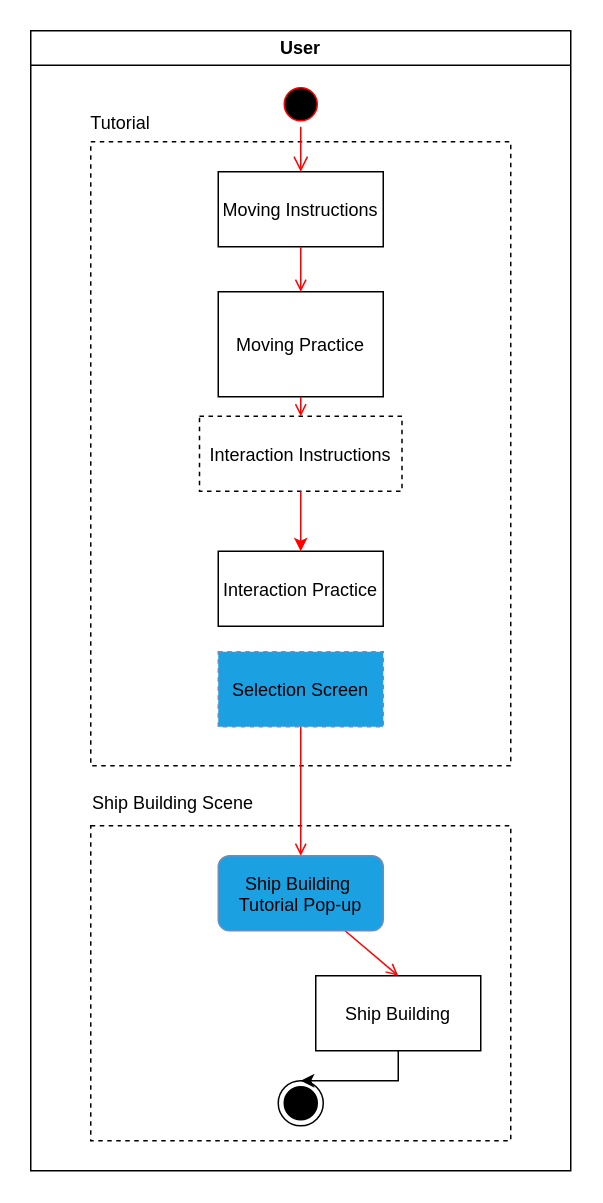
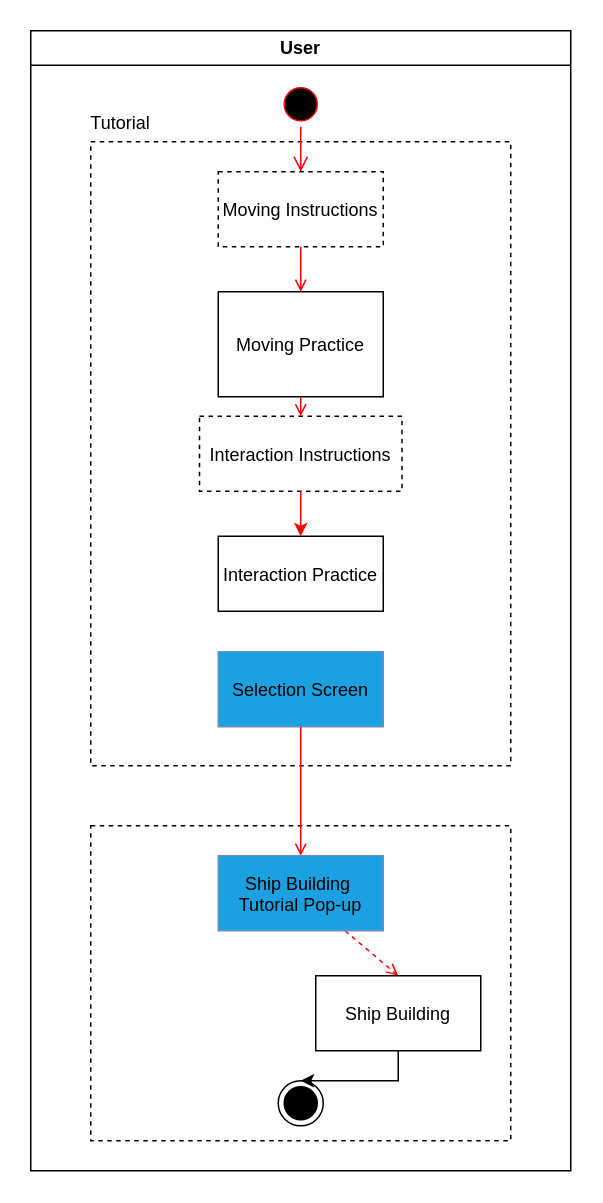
- <mxCell id="7" value="Moving Instructions" style="" parent="2" vertex="1"><mxGeometry x="125" y="94" width="110" height="50" as="geometry" /></mxCell>
+ <mxCell id="7" value="Moving Instructions" style="dashed=1;" parent="2" vertex="1"><mxGeometry x="125" y="94" width="110" height="50" as="geometry" /></mxCell>
- <mxCell id="19" value="Interaction Practice" style="" vertex="1" parent="2"><mxGeometry x="125" y="347" width="110" height="50" as="geometry" /></mxCell>
+ <mxCell id="19" value="Interaction Practice" style="" vertex="1" parent="2"><mxGeometry x="125" y="337" width="110" height="50" as="geometry" /></mxCell>
- <mxCell id="8" value="Selection Screen" style="fillColor=#1BA1E2;strokeColor=#6c8ebf;dashed=1;" parent="2" vertex="1"><mxGeometry x="125" y="414" width="110" height="50" as="geometry" /></mxCell>
+ <mxCell id="8" value="Selection Screen" style="fillColor=#1BA1E2;strokeColor=#6c8ebf;" parent="2" vertex="1"><mxGeometry x="125" y="414" width="110" height="50" as="geometry" /></mxCell>
- <mxCell id="22" value="Ship Building Scene" style="text;html=1;align=center;verticalAlign=middle;whiteSpace=wrap;rounded=0;" vertex="1" parent="2"><mxGeometry x="30" y="500" width="130" height="30" as="geometry" /></mxCell>
- <mxCell id="11" value="Ship Building &#10;Tutorial Pop-up" style="fillColor=#1BA1E2;strokeColor=#6c8ebf;rounded=1;" parent="2" vertex="1"><mxGeometry x="125" y="550" width="110" height="50" as="geometry" /></mxCell>
+ <mxCell id="11" value="Ship Building &#10;Tutorial Pop-up" style="fillColor=#1BA1E2;strokeColor=#6c8ebf;" parent="2" vertex="1"><mxGeometry x="125" y="550" width="110" height="50" as="geometry" /></mxCell>
- <mxCell id="9" value="" style="endArrow=open;strokeColor=#FF0000;endFill=1;rounded=0;entryX=0.5;entryY=0;entryDx=0;entryDy=0;" parent="2" source="11" target="13" edge="1"><mxGeometry relative="1" as="geometry"><mxPoint x="140" y="392" as="targetPoint" /></mxGeometry></mxCell>
+ <mxCell id="9" value="" style="endArrow=open;strokeColor=#FF0000;endFill=1;rounded=0;entryX=0.5;entryY=0;entryDx=0;entryDy=0;dashed=1;" parent="2" source="11" target="13" edge="1"><mxGeometry relative="1" as="geometry"><mxPoint x="140" y="392" as="targetPoint" /></mxGeometry></mxCell>
